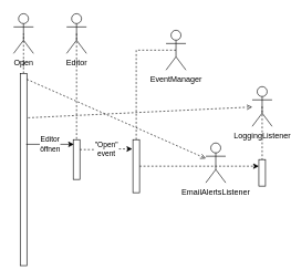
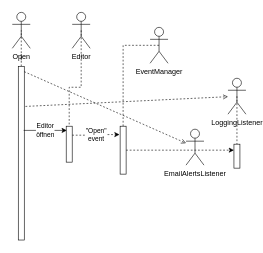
- <mxCell id="3" value="Editor" style="shape=umlActor;verticalLabelPosition=bottom;verticalAlign=top;html=1;outlineConnect=0;" vertex="1" parent="1"><mxGeometry x="100" y="20" width="30" height="60" as="geometry" /></mxCell>
+ <mxCell id="3" value="Editor" style="shape=umlActor;verticalLabelPosition=bottom;verticalAlign=top;html=1;outlineConnect=0;" vertex="1" parent="1"><mxGeometry x="120" y="20" width="30" height="60" as="geometry" /></mxCell>
